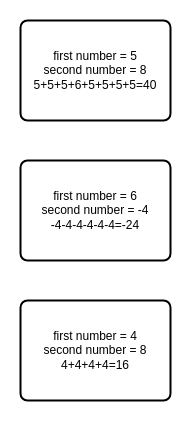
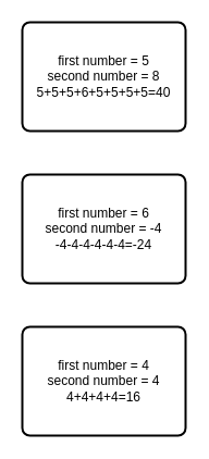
- <mxCell id="2" value="&lt;span style=&quot;color: rgb(0 , 0 , 0)&quot;&gt;first number = 4&lt;/span&gt;&lt;br style=&quot;color: rgb(0 , 0 , 0)&quot;&gt;&lt;span style=&quot;color: rgb(0 , 0 , 0)&quot;&gt;second number = 8&lt;/span&gt;&lt;br style=&quot;color: rgb(0 , 0 , 0)&quot;&gt;&lt;span style=&quot;color: rgb(0 , 0 , 0)&quot;&gt;4+4+4+4=16&lt;/span&gt;" style="rounded=1;whiteSpace=wrap;html=1;absoluteArcSize=1;arcSize=14;strokeWidth=2;" vertex="1" parent="1"><mxGeometry x="20" y="300" width="150" height="100" as="geometry" /></mxCell>
+ <mxCell id="2" value="&lt;span style=&quot;color: rgb(0 , 0 , 0)&quot;&gt;first number = 4&lt;/span&gt;&lt;br style=&quot;color: rgb(0 , 0 , 0)&quot;&gt;&lt;span style=&quot;color: rgb(0 , 0 , 0)&quot;&gt;second number = 4&lt;/span&gt;&lt;br style=&quot;color: rgb(0 , 0 , 0)&quot;&gt;&lt;span style=&quot;color: rgb(0 , 0 , 0)&quot;&gt;4+4+4+4=16&lt;/span&gt;" style="rounded=1;whiteSpace=wrap;html=1;absoluteArcSize=1;arcSize=14;strokeWidth=2;" vertex="1" parent="1"><mxGeometry x="20" y="300" width="150" height="100" as="geometry" /></mxCell>
